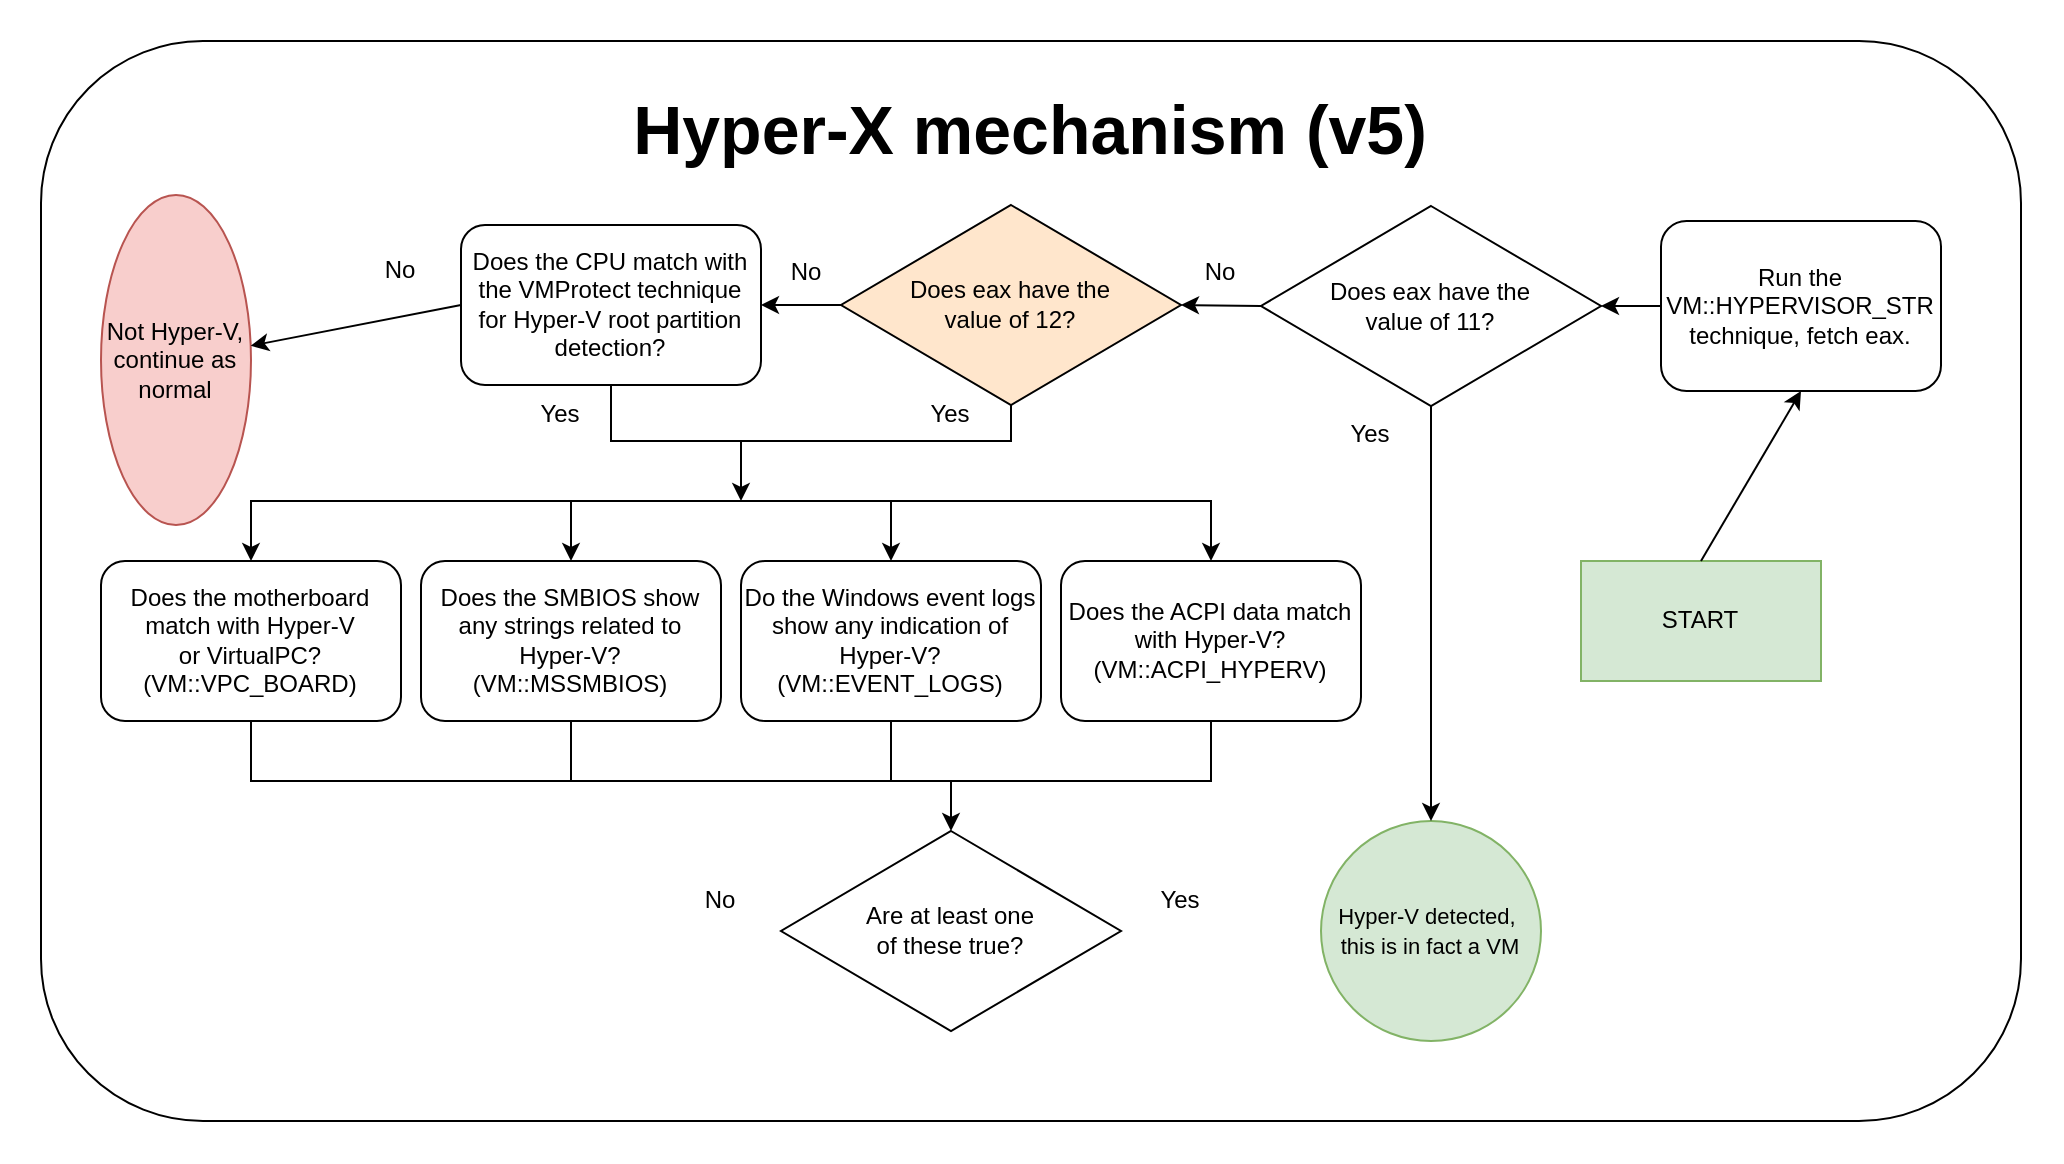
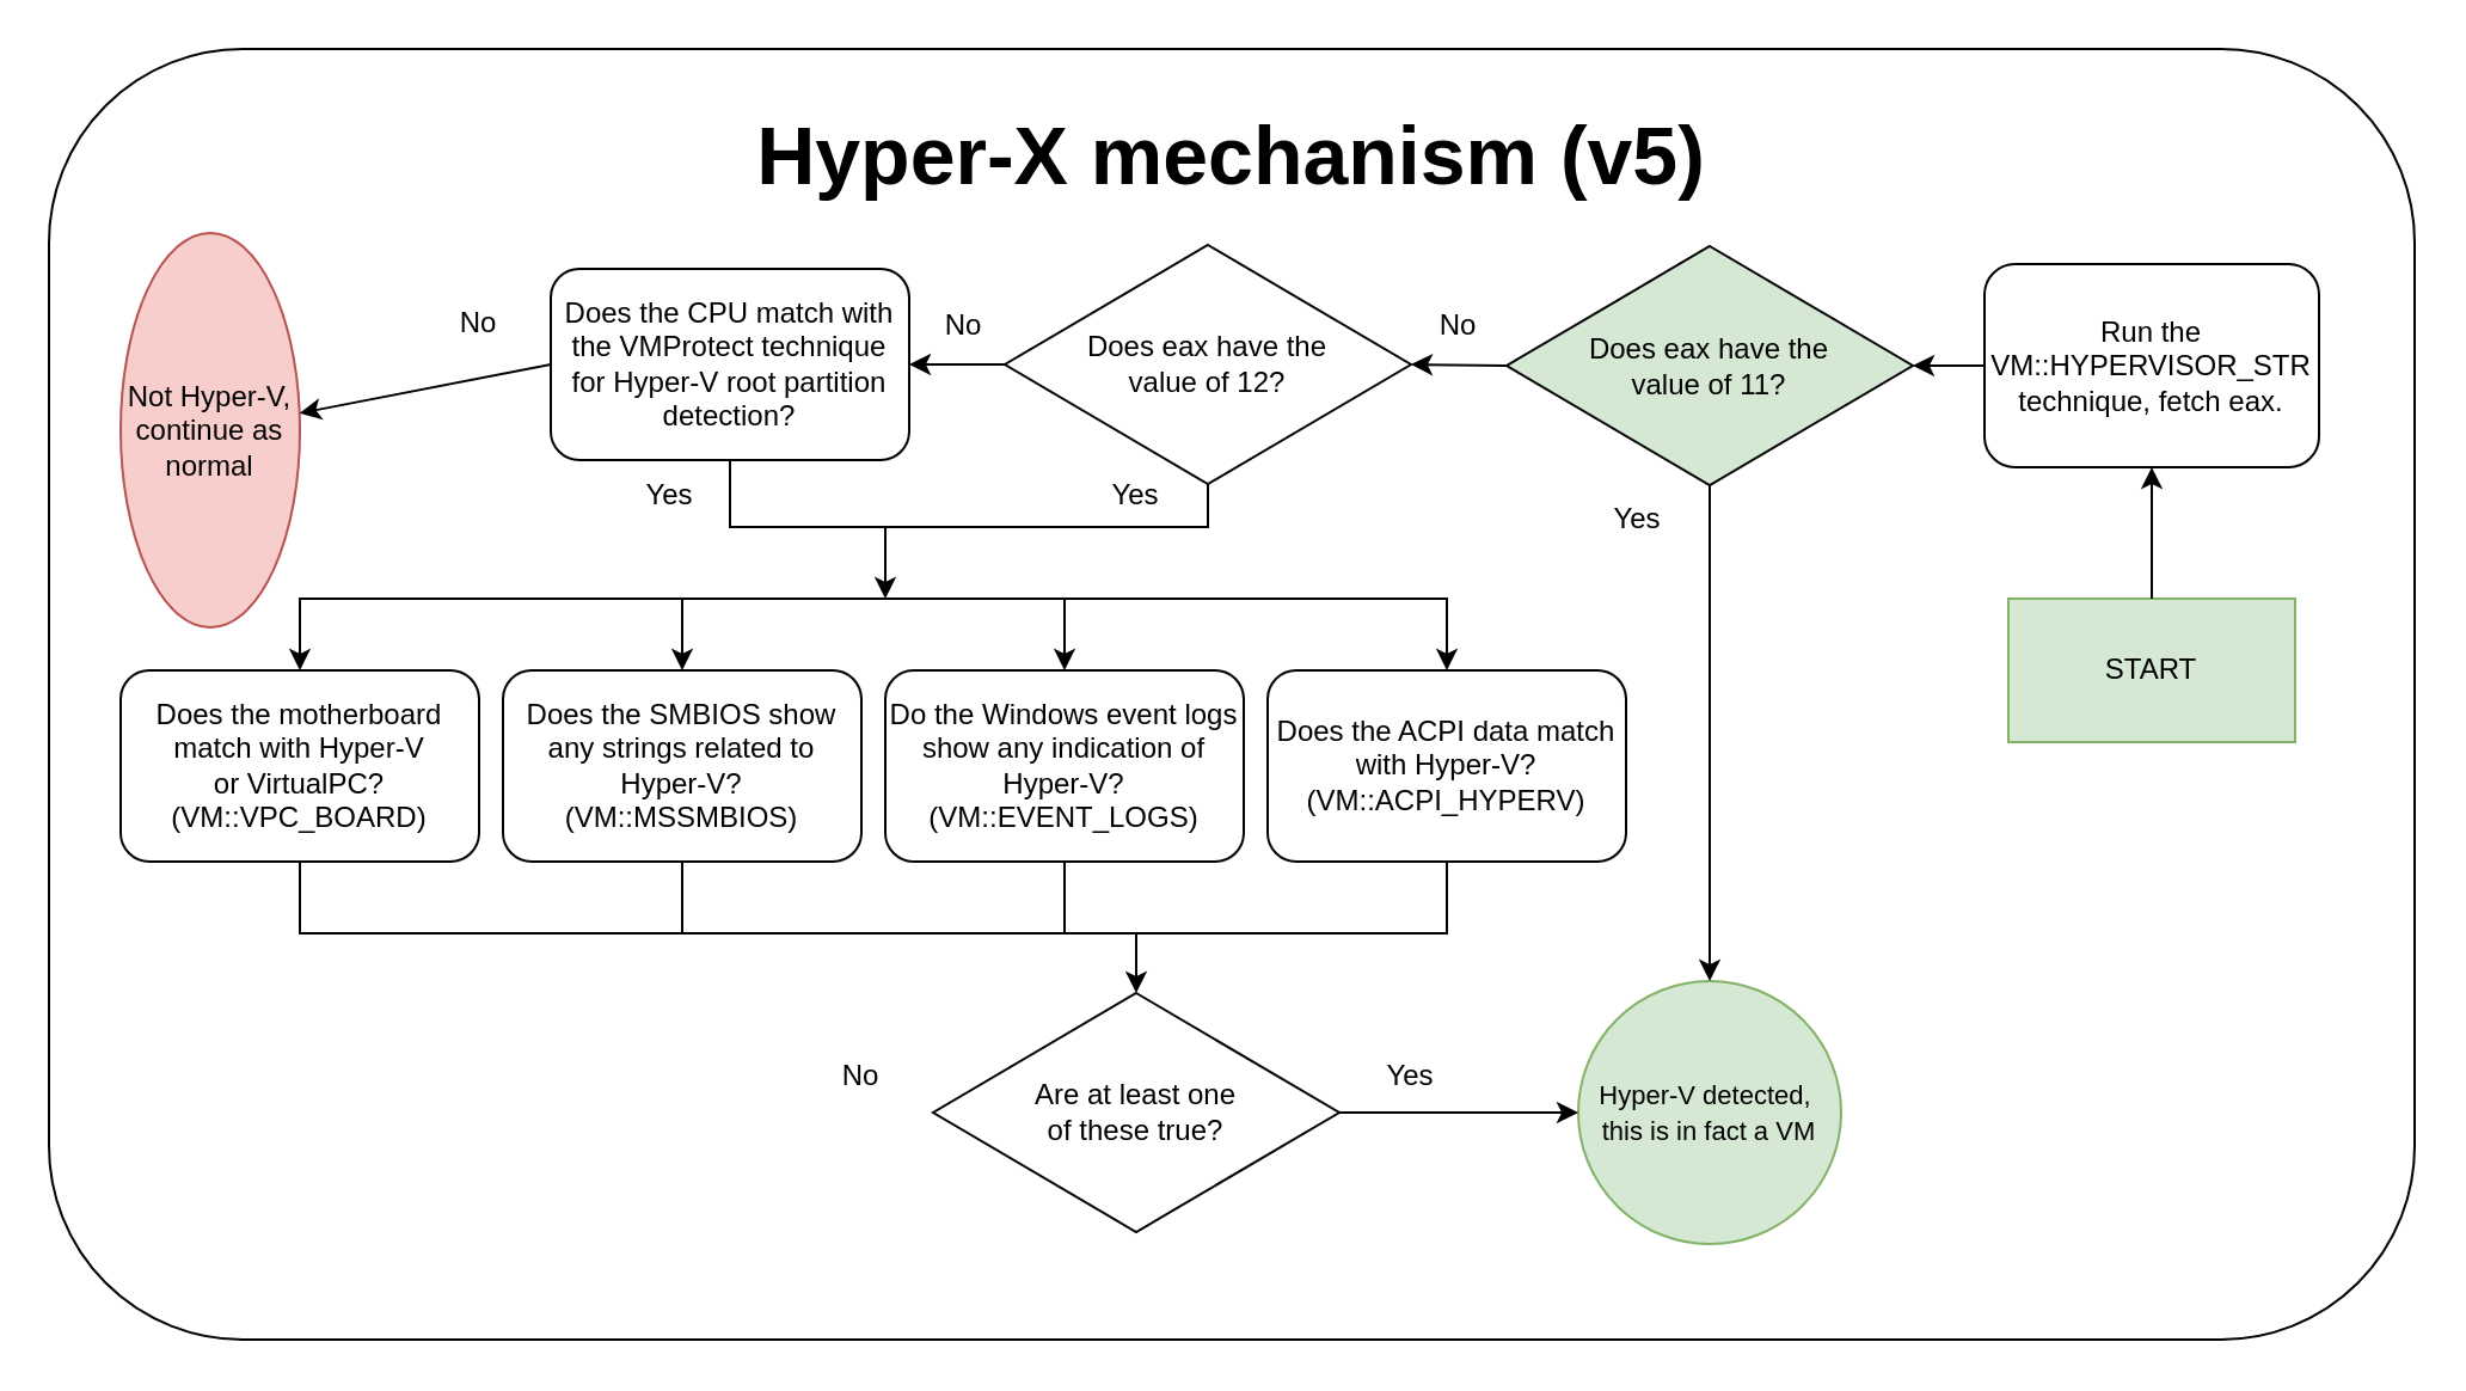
- <mxCell id="14" value="Does eax have the &lt;br&gt;&lt;div&gt;value of 12?&lt;/div&gt;" style="rhombus;whiteSpace=wrap;html=1;fillColor=#ffe6cc;" parent="1" vertex="1"><mxGeometry x="420" y="102" width="170" height="100" as="geometry" /></mxCell>
+ <mxCell id="14" value="Does eax have the &lt;br&gt;&lt;div&gt;value of 12?&lt;/div&gt;" style="rhombus;whiteSpace=wrap;html=1;" parent="1" vertex="1"><mxGeometry x="420" y="102" width="170" height="100" as="geometry" /></mxCell>
- <mxCell id="11" value="Does eax have the &lt;br&gt;&lt;div&gt;value of 11?&lt;/div&gt;" style="rhombus;whiteSpace=wrap;html=1;" parent="1" vertex="1"><mxGeometry x="630" y="102.5" width="170" height="100" as="geometry" /></mxCell>
+ <mxCell id="11" value="Does eax have the &lt;br&gt;&lt;div&gt;value of 11?&lt;/div&gt;" style="rhombus;whiteSpace=wrap;html=1;fillColor=#d5e8d4;" parent="1" vertex="1"><mxGeometry x="630" y="102.5" width="170" height="100" as="geometry" /></mxCell>
- <mxCell id="3" value="START" style="rounded=0;whiteSpace=wrap;html=1;fillColor=#d5e8d4;strokeColor=#82b366;" parent="1" vertex="1"><mxGeometry x="790" y="280" width="120" height="60" as="geometry" /></mxCell>
+ <mxCell id="3" value="START" style="rounded=0;whiteSpace=wrap;html=1;fillColor=#d5e8d4;strokeColor=#82b366;" parent="1" vertex="1"><mxGeometry x="840" y="250" width="120" height="60" as="geometry" /></mxCell>
+ <mxCell id="25" value="" style="endArrow=classic;html=1;rounded=0;entryX=0;entryY=0.5;entryDx=0;entryDy=0;exitX=1;exitY=0.5;exitDx=0;exitDy=0;" parent="1" source="13" target="9" edge="1"><mxGeometry width="50" height="50" relative="1" as="geometry"><mxPoint x="430" y="310" as="sourcePoint" /><mxPoint x="480" y="260" as="targetPoint" /></mxGeometry></mxCell>
